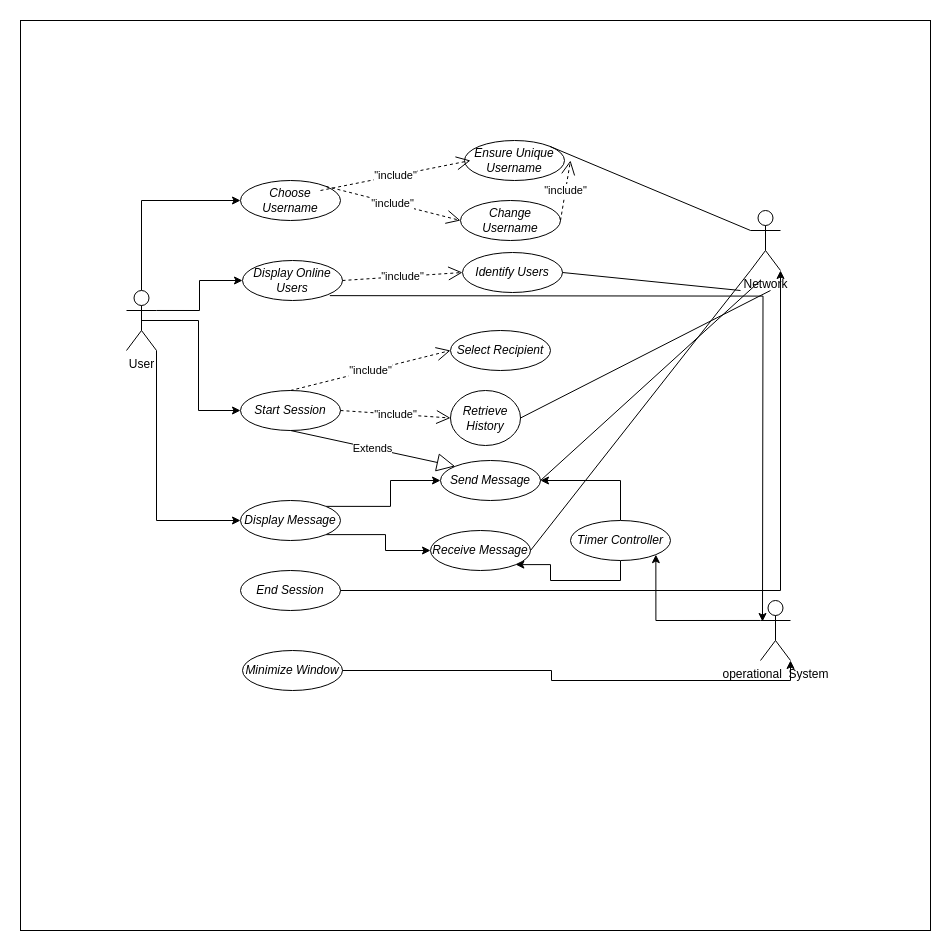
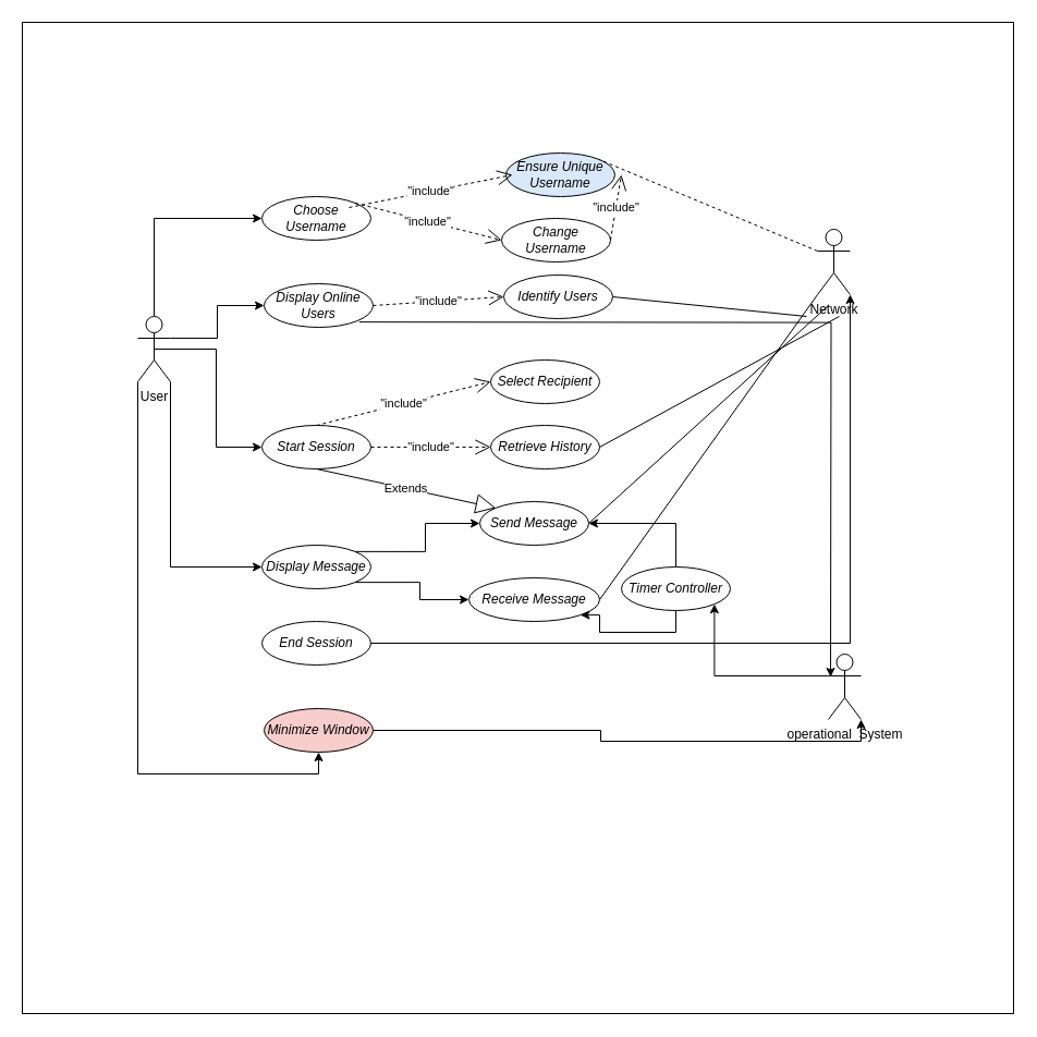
- <mxCell id="20" value=" &lt;em&gt;Ensure Unique Username&lt;/em&gt;" style="ellipse;whiteSpace=wrap;html=1;" vertex="1" parent="1"><mxGeometry x="464" y="140" width="100" height="40" as="geometry" /></mxCell>
+ <mxCell id="20" value=" &lt;em&gt;Ensure Unique Username&lt;/em&gt;" style="ellipse;whiteSpace=wrap;html=1;fillColor=#dae8fc;" vertex="1" parent="1"><mxGeometry x="464" y="140" width="100" height="40" as="geometry" /></mxCell>
- <mxCell id="44" value="" style="endArrow=none;html=1;rounded=0;exitX=0;exitY=0.333;exitDx=0;exitDy=0;exitPerimeter=0;entryX=1;entryY=0;entryDx=0;entryDy=0;" edge="1" parent="1" source="9" target="20"><mxGeometry width="50" height="50" relative="1" as="geometry"><mxPoint x="790" y="310" as="sourcePoint" /><mxPoint x="570" y="340" as="targetPoint" /></mxGeometry></mxCell>
+ <mxCell id="44" value="" style="endArrow=none;html=1;rounded=0;exitX=0;exitY=0.333;exitDx=0;exitDy=0;exitPerimeter=0;entryX=1;entryY=0;entryDx=0;entryDy=0;dashed=1;" edge="1" parent="1" source="9" target="20"><mxGeometry width="50" height="50" relative="1" as="geometry"><mxPoint x="790" y="310" as="sourcePoint" /><mxPoint x="570" y="340" as="targetPoint" /></mxGeometry></mxCell>
- <mxCell id="24" value=" &lt;em&gt;Retrieve History&lt;/em&gt;" style="ellipse;whiteSpace=wrap;html=1;" vertex="1" parent="1"><mxGeometry x="450" y="390" width="70" height="55" as="geometry" /></mxCell>
+ <mxCell id="24" value=" &lt;em&gt;Retrieve History&lt;/em&gt;" style="ellipse;whiteSpace=wrap;html=1;" vertex="1" parent="1"><mxGeometry x="450" y="390" width="100" height="40" as="geometry" /></mxCell>
- <mxCell id="26" value="&lt;em&gt;Receive Message&lt;/em&gt;" style="ellipse;whiteSpace=wrap;html=1;" vertex="1" parent="1"><mxGeometry x="430" y="530" width="100" height="40" as="geometry" /></mxCell>
+ <mxCell id="26" value="&lt;em&gt;Receive Message&lt;/em&gt;" style="ellipse;whiteSpace=wrap;html=1;" vertex="1" parent="1"><mxGeometry x="430" y="530" width="120" height="40" as="geometry" /></mxCell>
+ <mxCell id="7" style="edgeStyle=orthogonalEdgeStyle;rounded=0;orthogonalLoop=1;jettySize=auto;html=1;exitX=0;exitY=1;exitDx=0;exitDy=0;exitPerimeter=0;entryX=0.5;entryY=1;entryDx=0;entryDy=0;" edge="1" parent="1" source="8" target="19"><mxGeometry relative="1" as="geometry" /></mxCell>
- <mxCell id="19" value="&lt;em&gt;Minimize Window&lt;/em&gt;" style="ellipse;whiteSpace=wrap;html=1;" vertex="1" parent="1"><mxGeometry x="242" y="650" width="100" height="40" as="geometry" /></mxCell>
+ <mxCell id="19" value="&lt;em&gt;Minimize Window&lt;/em&gt;" style="ellipse;whiteSpace=wrap;html=1;fillColor=#f8cecc;" vertex="1" parent="1"><mxGeometry x="242" y="650" width="100" height="40" as="geometry" /></mxCell>
